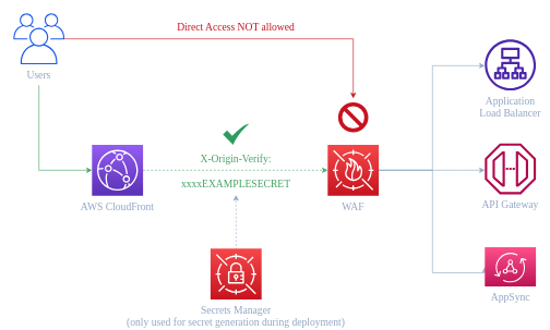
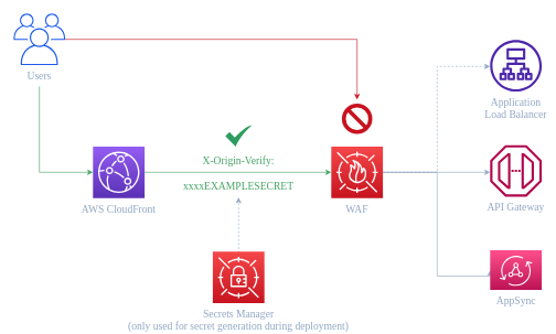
- <mxCell id="19" value="Direct Access NOT allowed" style="text;align=center;verticalAlign=middle;resizable=0;points=[];autosize=1;strokeColor=none;fillColor=none;fontSize=16;fontFamily=Rubik;fontColor=#C7131F;fontSource=https%3A%2F%2Ffonts.googleapis.com%2Fcss%3Ffamily%3DRubik;" parent="1" vertex="1"><mxGeometry x="255" y="30" width="210" height="20" as="geometry" /></mxCell>
- <mxCell id="11" style="edgeStyle=orthogonalEdgeStyle;rounded=0;orthogonalLoop=1;jettySize=auto;fontFamily=Rubik;fontSize=16;fontColor=#90A6C2;strokeColor=#90A6C2;exitX=1;exitY=0.5;exitDx=0;exitDy=0;exitPerimeter=0;fontSource=https%3A%2F%2Ffonts.googleapis.com%2Fcss%3Ffamily%3DRubik;" parent="1" source="9" target="4" edge="1"><mxGeometry relative="1" as="geometry"><mxPoint x="370" y="140.5" as="sourcePoint" /><mxPoint x="652" y="140.5" as="targetPoint" /><Array as="points"><mxPoint x="660" y="260" /><mxPoint x="660" y="100" /></Array></mxGeometry></mxCell>
+ <mxCell id="11" style="edgeStyle=orthogonalEdgeStyle;rounded=0;orthogonalLoop=1;jettySize=auto;fontFamily=Rubik;fontSize=16;fontColor=#90A6C2;strokeColor=#90A6C2;exitX=1;exitY=0.5;exitDx=0;exitDy=0;exitPerimeter=0;fontSource=https%3A%2F%2Ffonts.googleapis.com%2Fcss%3Ffamily%3DRubik;dashed=1;" parent="1" source="9" target="4" edge="1"><mxGeometry relative="1" as="geometry"><mxPoint x="370" y="140.5" as="sourcePoint" /><mxPoint x="652" y="140.5" as="targetPoint" /><Array as="points"><mxPoint x="660" y="260" /><mxPoint x="660" y="100" /></Array></mxGeometry></mxCell>
- <mxCell id="2" style="edgeStyle=orthogonalEdgeStyle;rounded=0;orthogonalLoop=1;jettySize=auto;fontFamily=Rubik;fontSize=16;fontColor=#90A6C2;strokeColor=#45A364;fontSource=https%3A%2F%2Ffonts.googleapis.com%2Fcss%3Ffamily%3DRubik;dashed=1;" parent="1" source="3" target="9" edge="1"><mxGeometry relative="1" as="geometry" /></mxCell>
+ <mxCell id="2" style="edgeStyle=orthogonalEdgeStyle;rounded=0;orthogonalLoop=1;jettySize=auto;fontFamily=Rubik;fontSize=16;fontColor=#90A6C2;strokeColor=#45A364;fontSource=https%3A%2F%2Ffonts.googleapis.com%2Fcss%3Ffamily%3DRubik;" parent="1" source="3" target="9" edge="1"><mxGeometry relative="1" as="geometry" /></mxCell>
